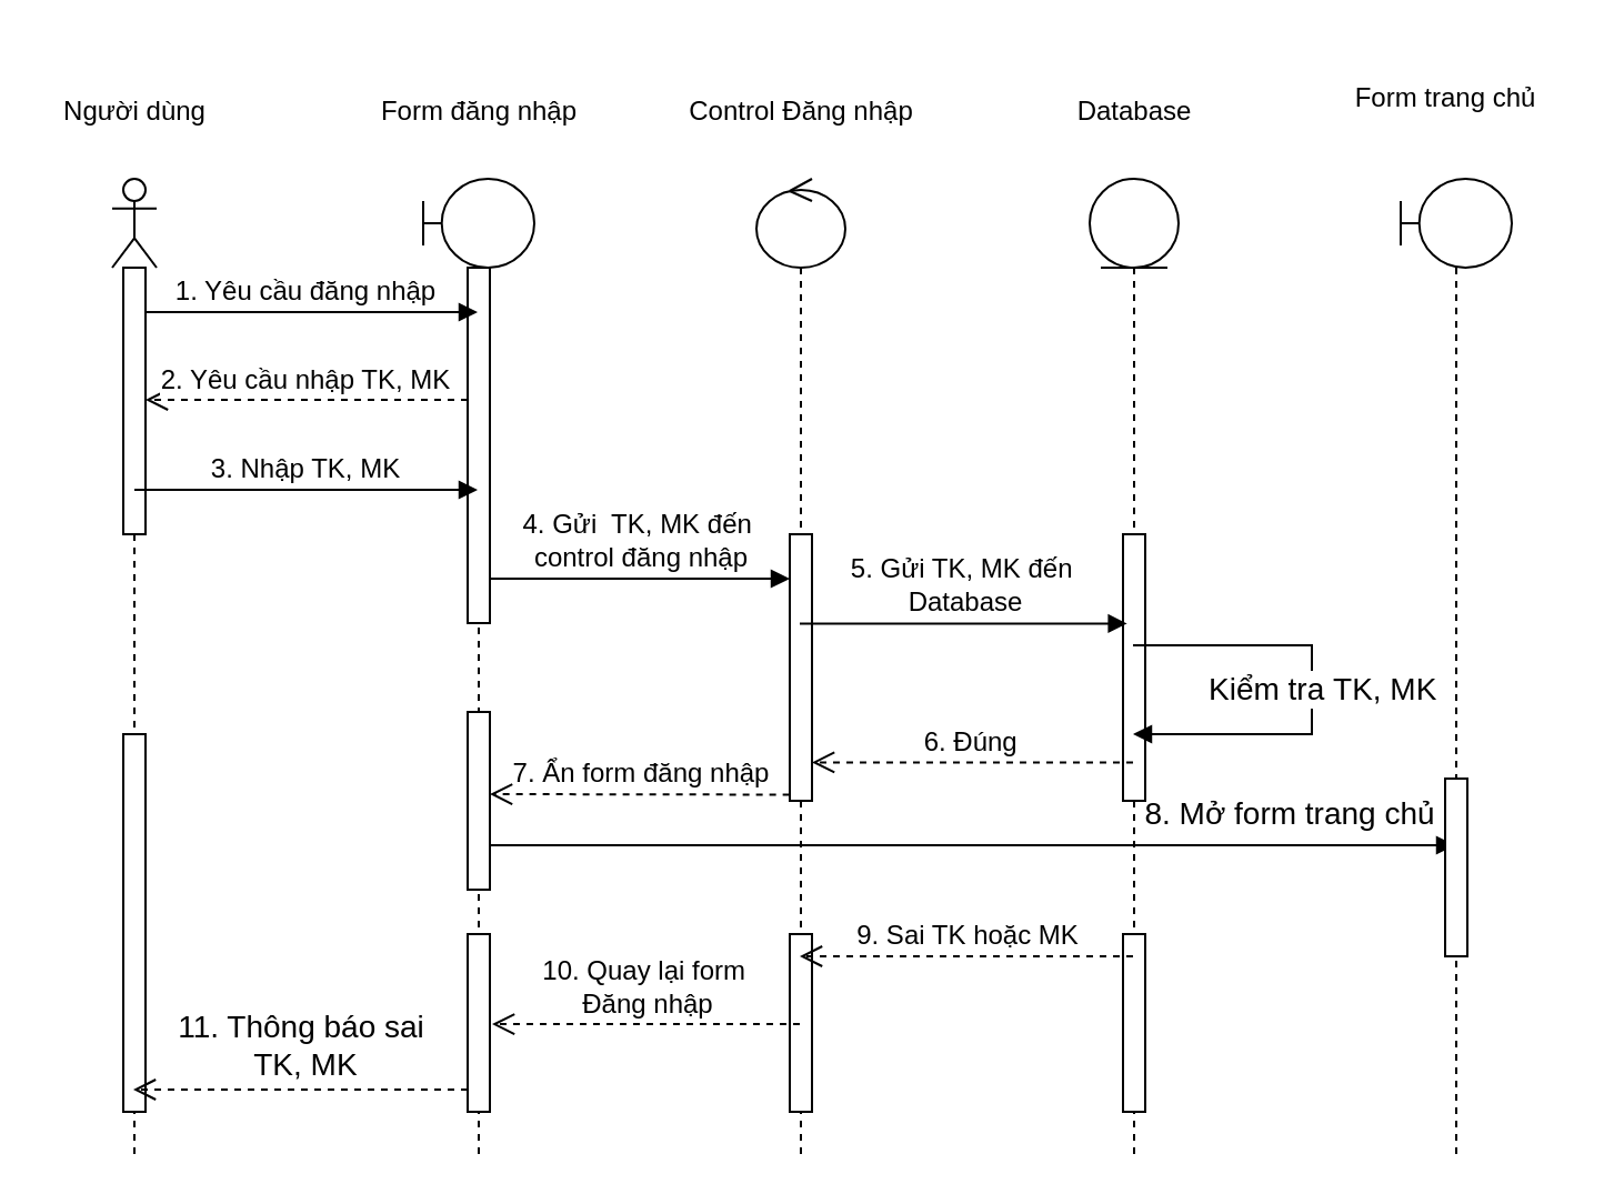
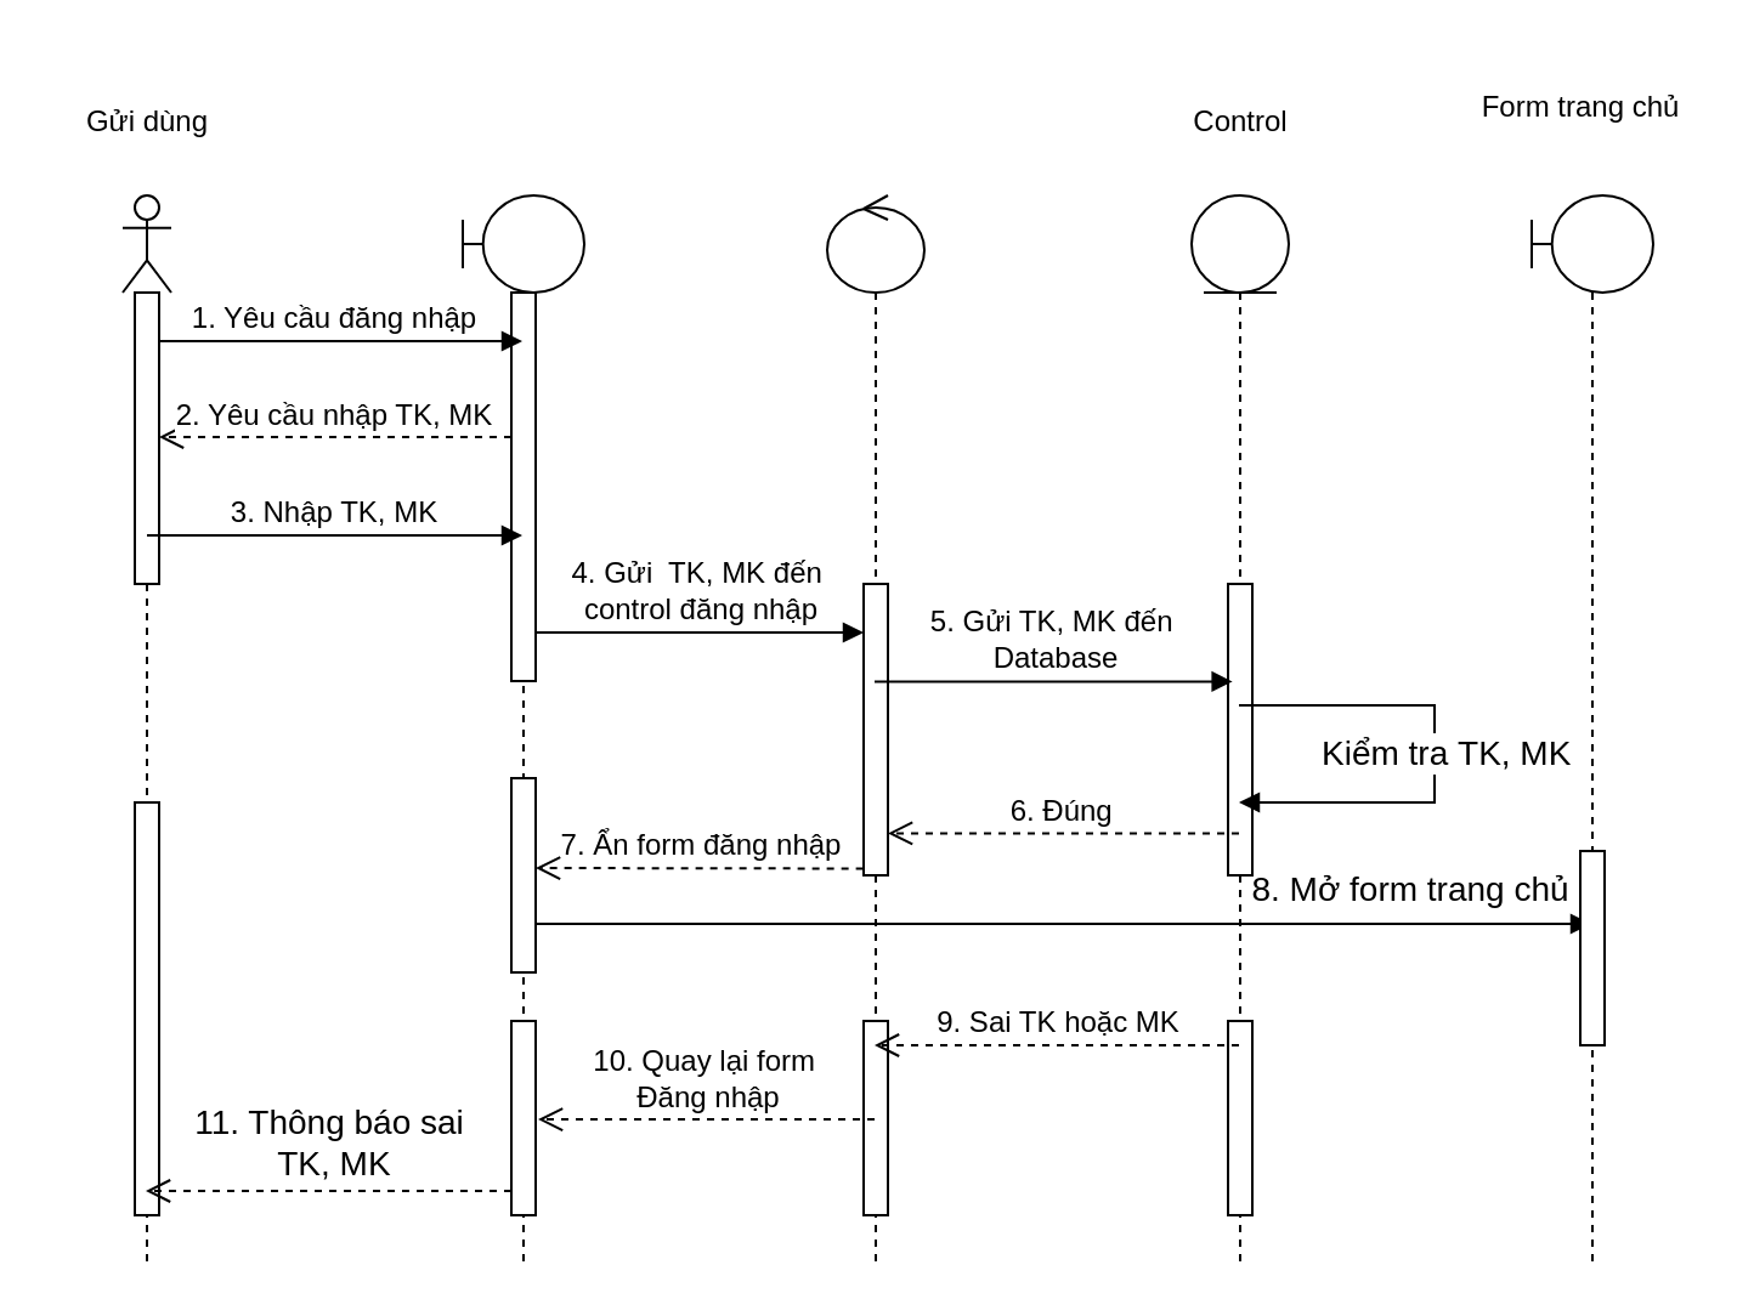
- <mxCell id="15" value="Người dùng" style="text;html=1;align=center;verticalAlign=middle;resizable=0;points=[];autosize=1;strokeColor=none;fillColor=none;" parent="1" vertex="1"><mxGeometry x="20" y="40" width="80" height="20" as="geometry" /></mxCell>
+ <mxCell id="15" value="Gửi dùng" style="text;html=1;align=center;verticalAlign=middle;resizable=0;points=[];autosize=1;strokeColor=none;fillColor=none;" parent="1" vertex="1"><mxGeometry x="20" y="40" width="80" height="20" as="geometry" /></mxCell>
- <mxCell id="8" value="Form đăng nhập" style="text;html=1;align=center;verticalAlign=middle;resizable=0;points=[];autosize=1;strokeColor=none;fillColor=none;" parent="1" vertex="1"><mxGeometry x="165" y="40" width="100" height="20" as="geometry" /></mxCell>
- <mxCell id="19" value="Control Đăng nhập" style="text;html=1;align=center;verticalAlign=middle;resizable=0;points=[];autosize=1;strokeColor=none;fillColor=none;fontSize=12;" parent="1" vertex="1"><mxGeometry x="300" y="40" width="120" height="20" as="geometry" /></mxCell>
- <mxCell id="23" value="Database" style="text;html=1;align=center;verticalAlign=middle;resizable=0;points=[];autosize=1;strokeColor=none;fillColor=none;fontSize=12;" parent="1" vertex="1"><mxGeometry x="475" y="40" width="70" height="20" as="geometry" /></mxCell>
+ <mxCell id="23" value="Control" style="text;html=1;align=center;verticalAlign=middle;resizable=0;points=[];autosize=1;strokeColor=none;fillColor=none;fontSize=12;" parent="1" vertex="1"><mxGeometry x="475" y="40" width="70" height="20" as="geometry" /></mxCell>
